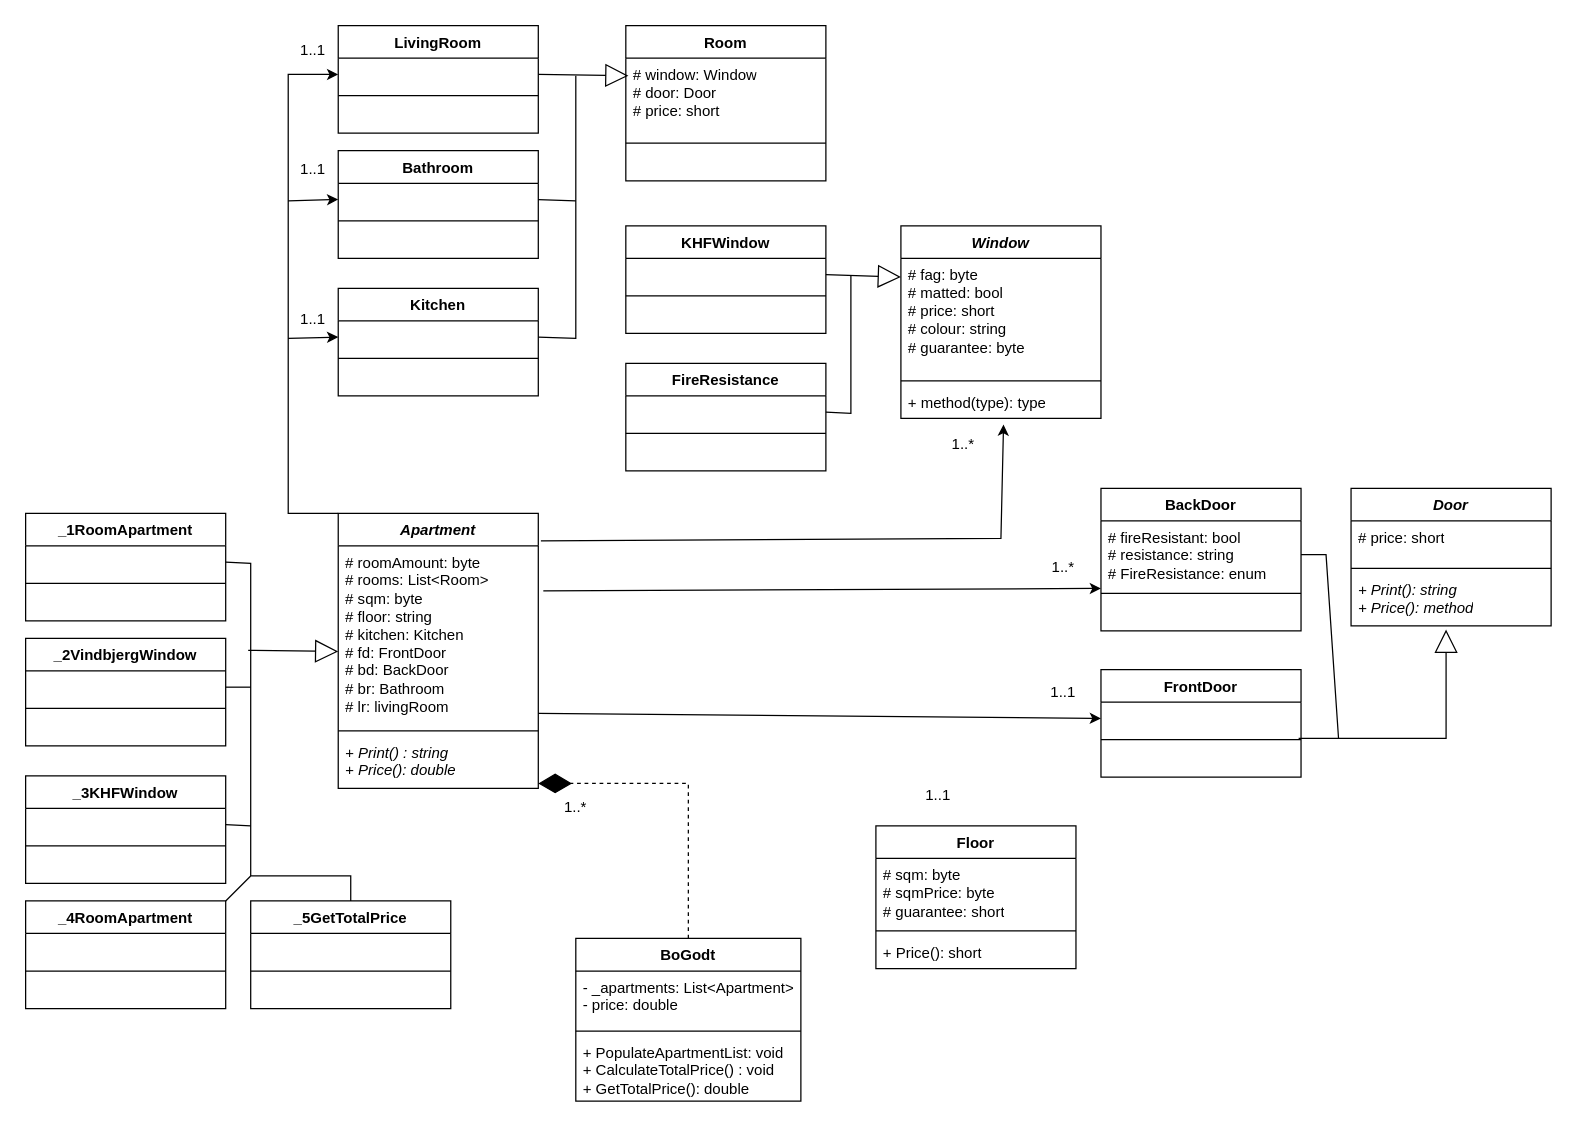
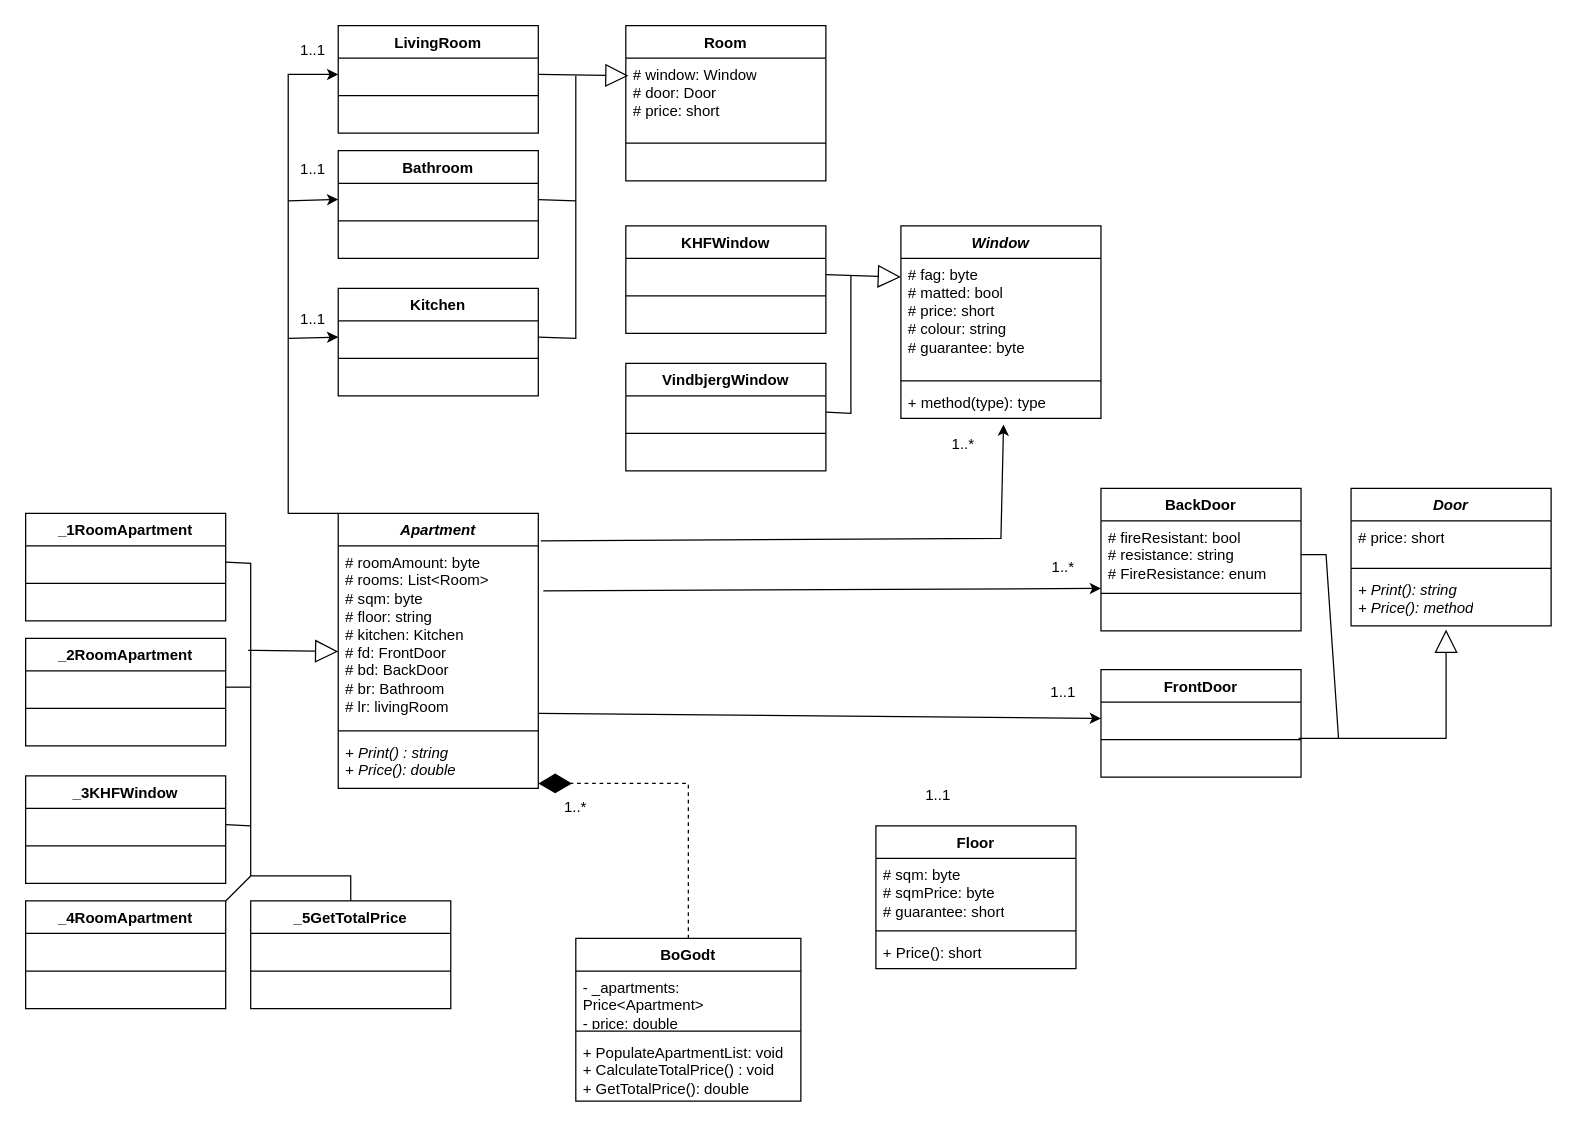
- <mxCell id="22" value="FireResistance" style="swimlane;fontStyle=1;align=center;verticalAlign=top;childLayout=stackLayout;horizontal=1;startSize=26;horizontalStack=0;resizeParent=1;resizeParentMax=0;resizeLast=0;collapsible=1;marginBottom=0;whiteSpace=wrap;html=1;" vertex="1" parent="1"><mxGeometry x="500" y="290" width="160" height="86" as="geometry" /></mxCell>
+ <mxCell id="22" value="VindbjergWindow" style="swimlane;fontStyle=1;align=center;verticalAlign=top;childLayout=stackLayout;horizontal=1;startSize=26;horizontalStack=0;resizeParent=1;resizeParentMax=0;resizeLast=0;collapsible=1;marginBottom=0;whiteSpace=wrap;html=1;" vertex="1" parent="1"><mxGeometry x="500" y="290" width="160" height="86" as="geometry" /></mxCell>
- <mxCell id="54" value="_2VindbjergWindow" style="swimlane;fontStyle=1;align=center;verticalAlign=top;childLayout=stackLayout;horizontal=1;startSize=26;horizontalStack=0;resizeParent=1;resizeParentMax=0;resizeLast=0;collapsible=1;marginBottom=0;whiteSpace=wrap;html=1;" vertex="1" parent="1"><mxGeometry x="20" y="510" width="160" height="86" as="geometry" /></mxCell>
+ <mxCell id="54" value="_2RoomApartment" style="swimlane;fontStyle=1;align=center;verticalAlign=top;childLayout=stackLayout;horizontal=1;startSize=26;horizontalStack=0;resizeParent=1;resizeParentMax=0;resizeLast=0;collapsible=1;marginBottom=0;whiteSpace=wrap;html=1;" vertex="1" parent="1"><mxGeometry x="20" y="510" width="160" height="86" as="geometry" /></mxCell>
- <mxCell id="71" value="- _apartments: List&amp;lt;Apartment&amp;gt;&lt;br&gt;- price: double" style="text;strokeColor=none;fillColor=none;align=left;verticalAlign=top;spacingLeft=4;spacingRight=4;overflow=hidden;rotatable=0;points=[[0,0.5],[1,0.5]];portConstraint=eastwest;whiteSpace=wrap;html=1;" vertex="1" parent="70"><mxGeometry y="26" width="180" height="44" as="geometry" /></mxCell>
+ <mxCell id="71" value="- _apartments: Price&amp;lt;Apartment&amp;gt;&lt;br&gt;- price: double" style="text;strokeColor=none;fillColor=none;align=left;verticalAlign=top;spacingLeft=4;spacingRight=4;overflow=hidden;rotatable=0;points=[[0,0.5],[1,0.5]];portConstraint=eastwest;whiteSpace=wrap;html=1;" vertex="1" parent="70"><mxGeometry y="26" width="180" height="44" as="geometry" /></mxCell>
